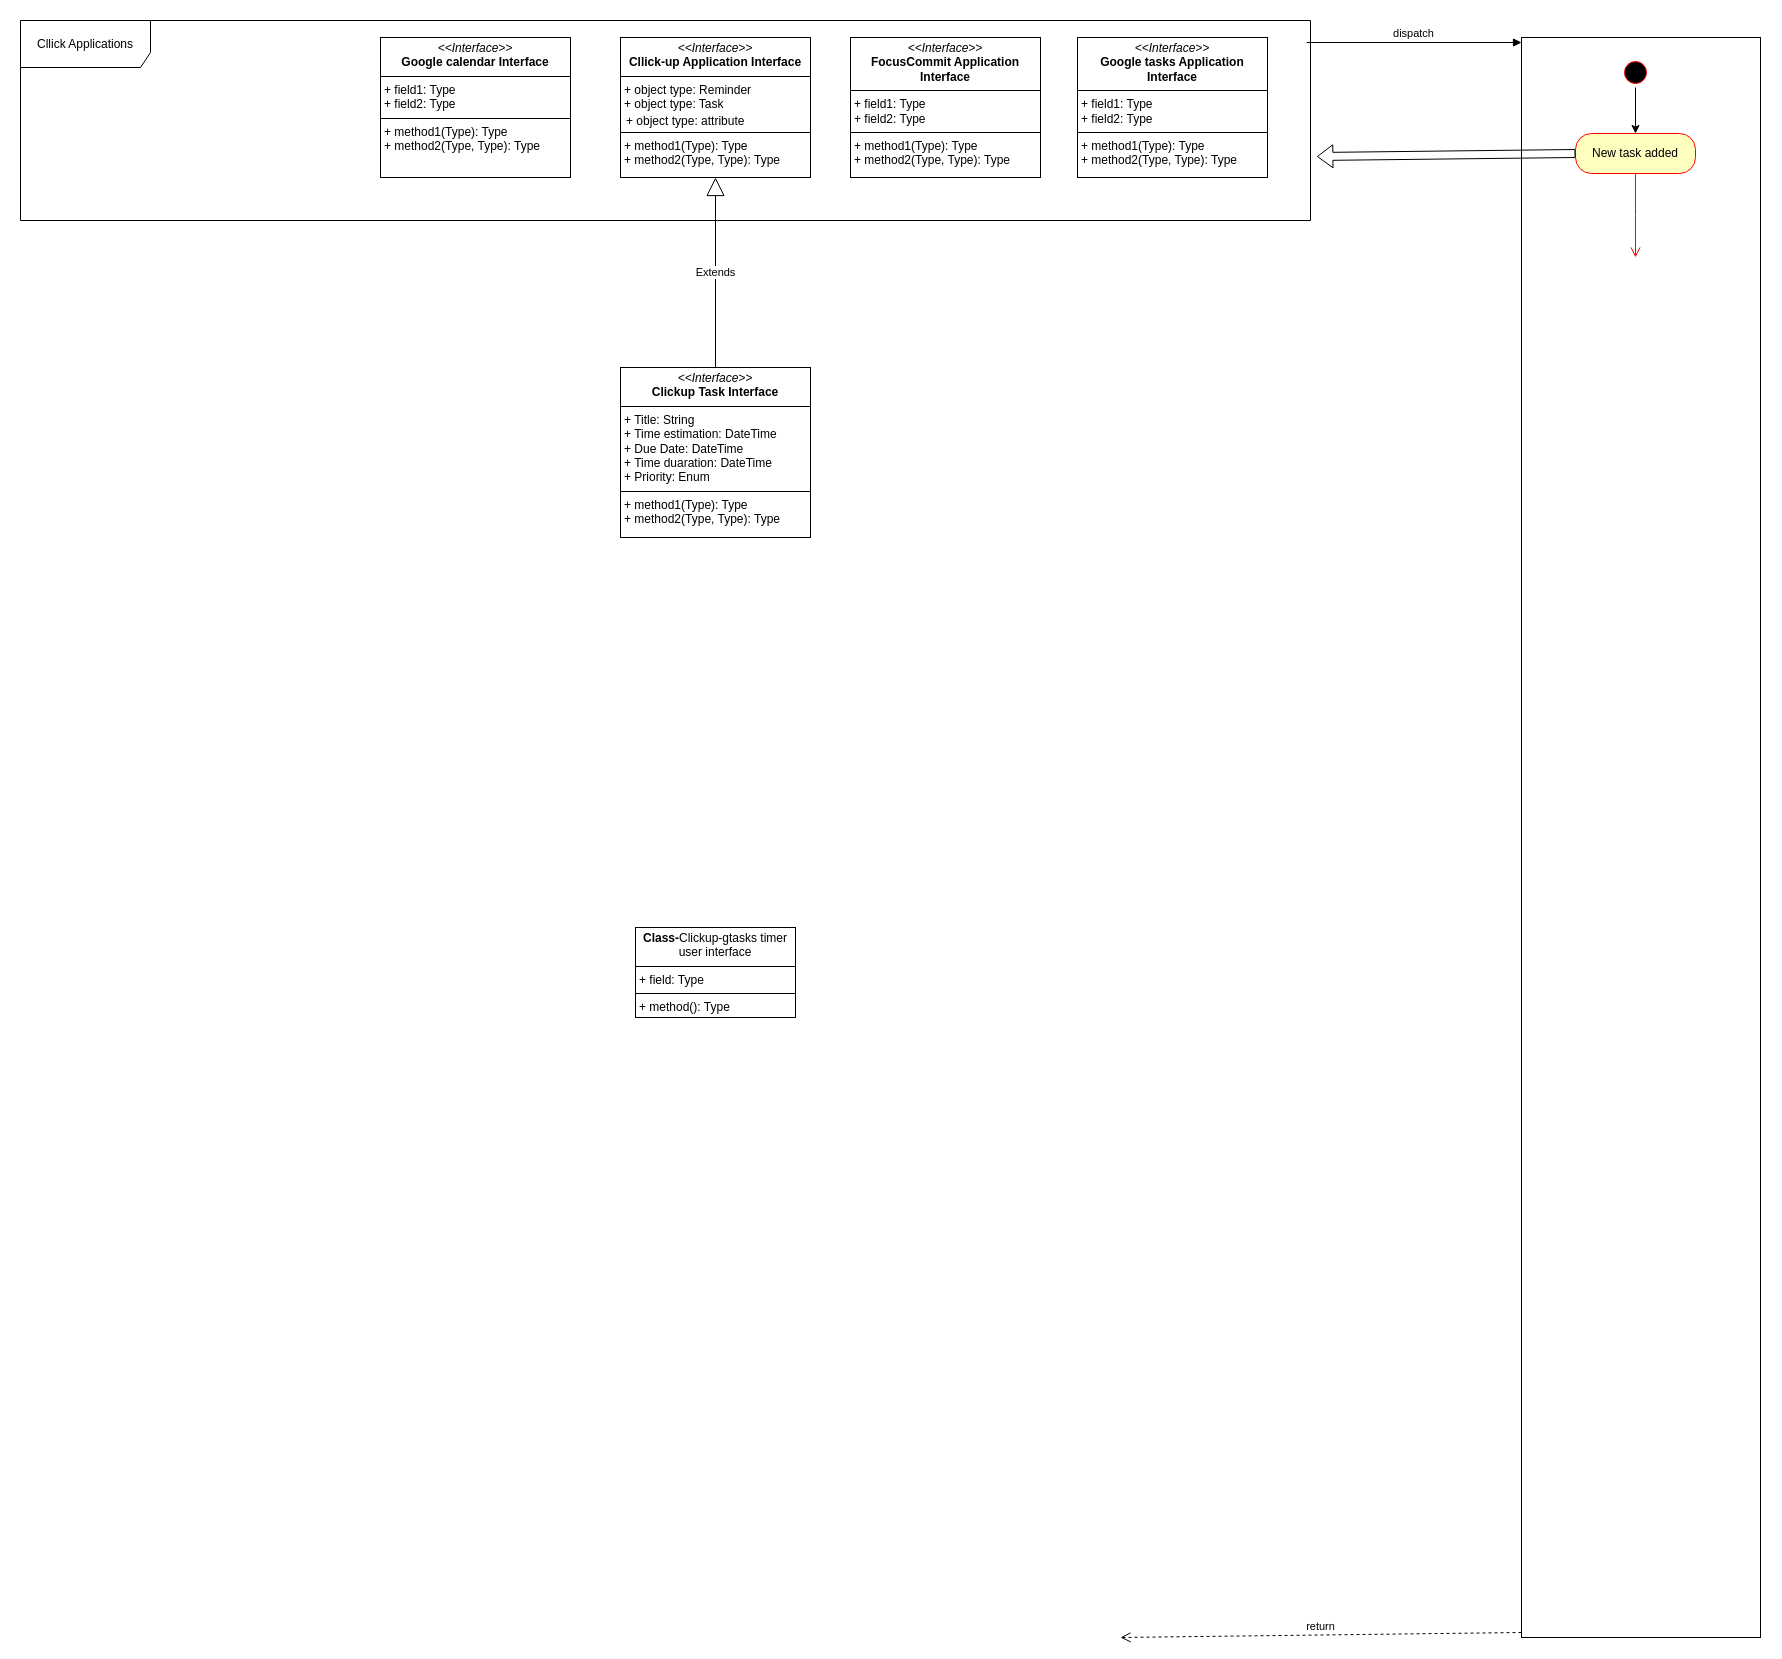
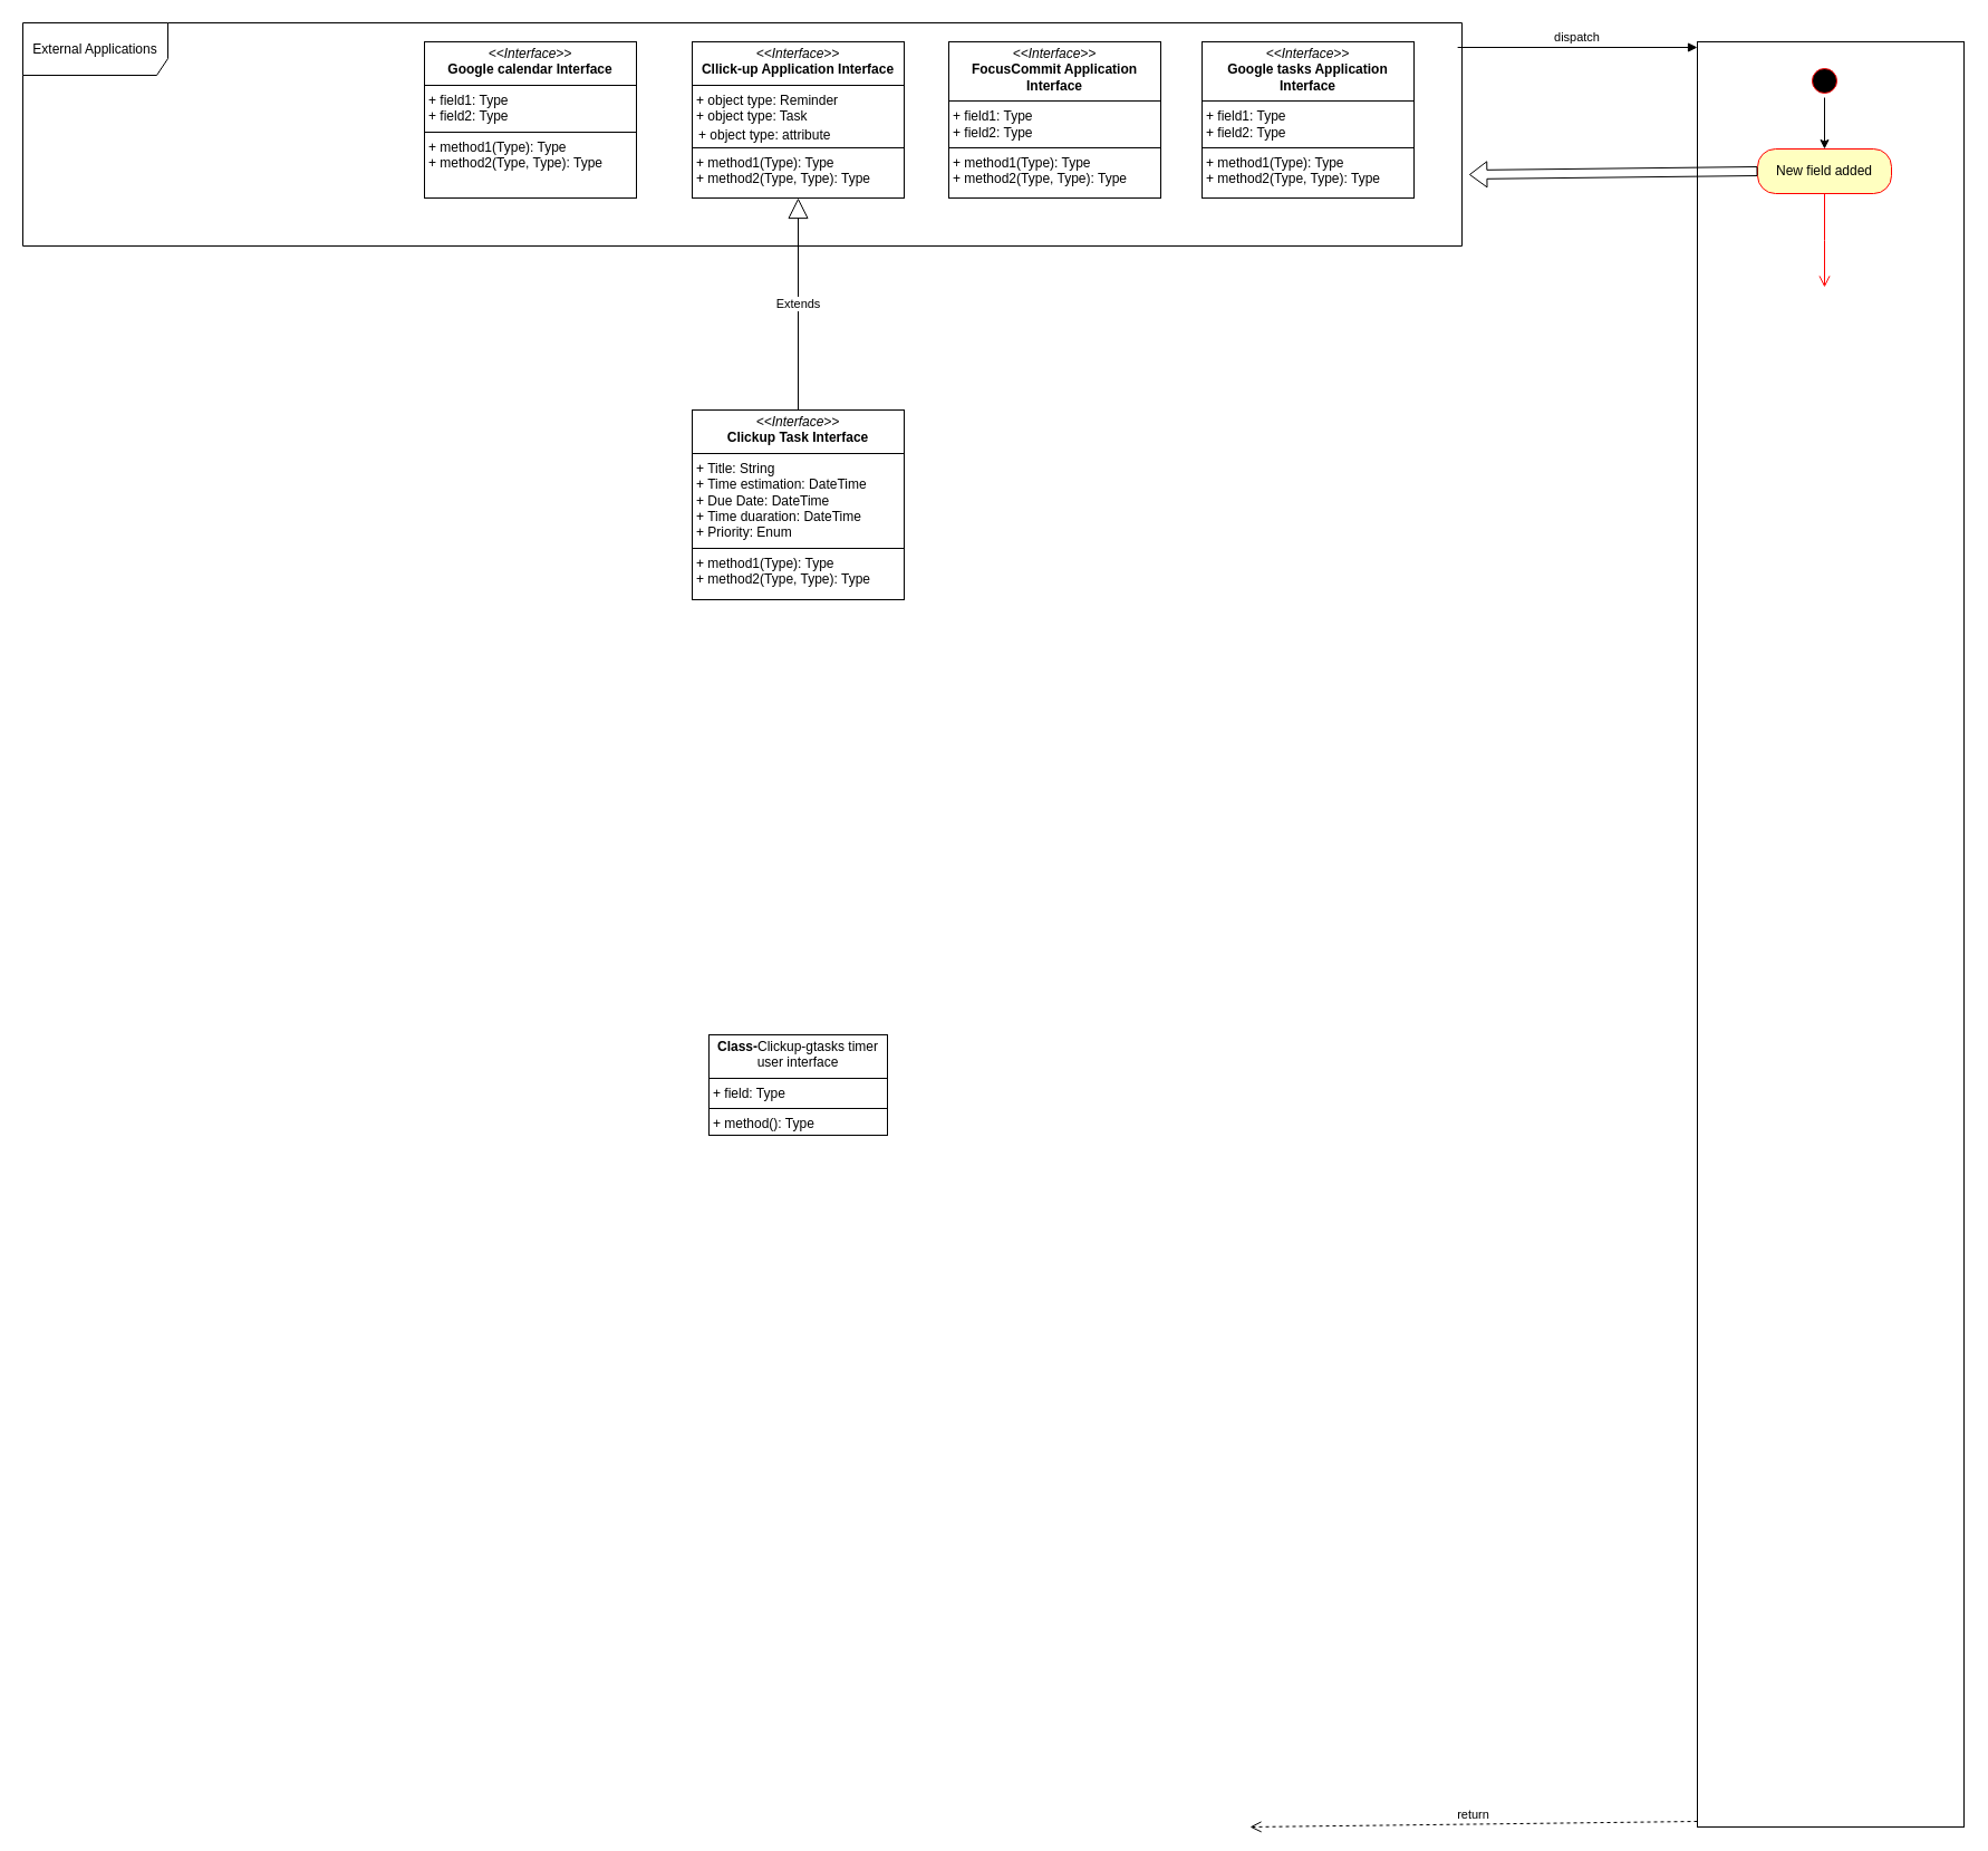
- <mxCell id="15" value="Cllick Applications" style="shape=umlFrame;whiteSpace=wrap;html=1;pointerEvents=0;width=130;height=47;" vertex="1" parent="1"><mxGeometry x="20" y="20" width="1290" height="200" as="geometry" /></mxCell>
+ <mxCell id="15" value="External Applications" style="shape=umlFrame;whiteSpace=wrap;html=1;pointerEvents=0;width=130;height=47;" vertex="1" parent="1"><mxGeometry x="20" y="20" width="1290" height="200" as="geometry" /></mxCell>
- <mxCell id="16" value="New task added" style="rounded=1;whiteSpace=wrap;html=1;arcSize=40;fontColor=#000000;fillColor=#ffffc0;strokeColor=#ff0000;" vertex="1" parent="1"><mxGeometry x="1575" y="133" width="120" height="40" as="geometry" /></mxCell>
+ <mxCell id="16" value="New field added" style="rounded=1;whiteSpace=wrap;html=1;arcSize=40;fontColor=#000000;fillColor=#ffffc0;strokeColor=#ff0000;" vertex="1" parent="1"><mxGeometry x="1575" y="133" width="120" height="40" as="geometry" /></mxCell>
